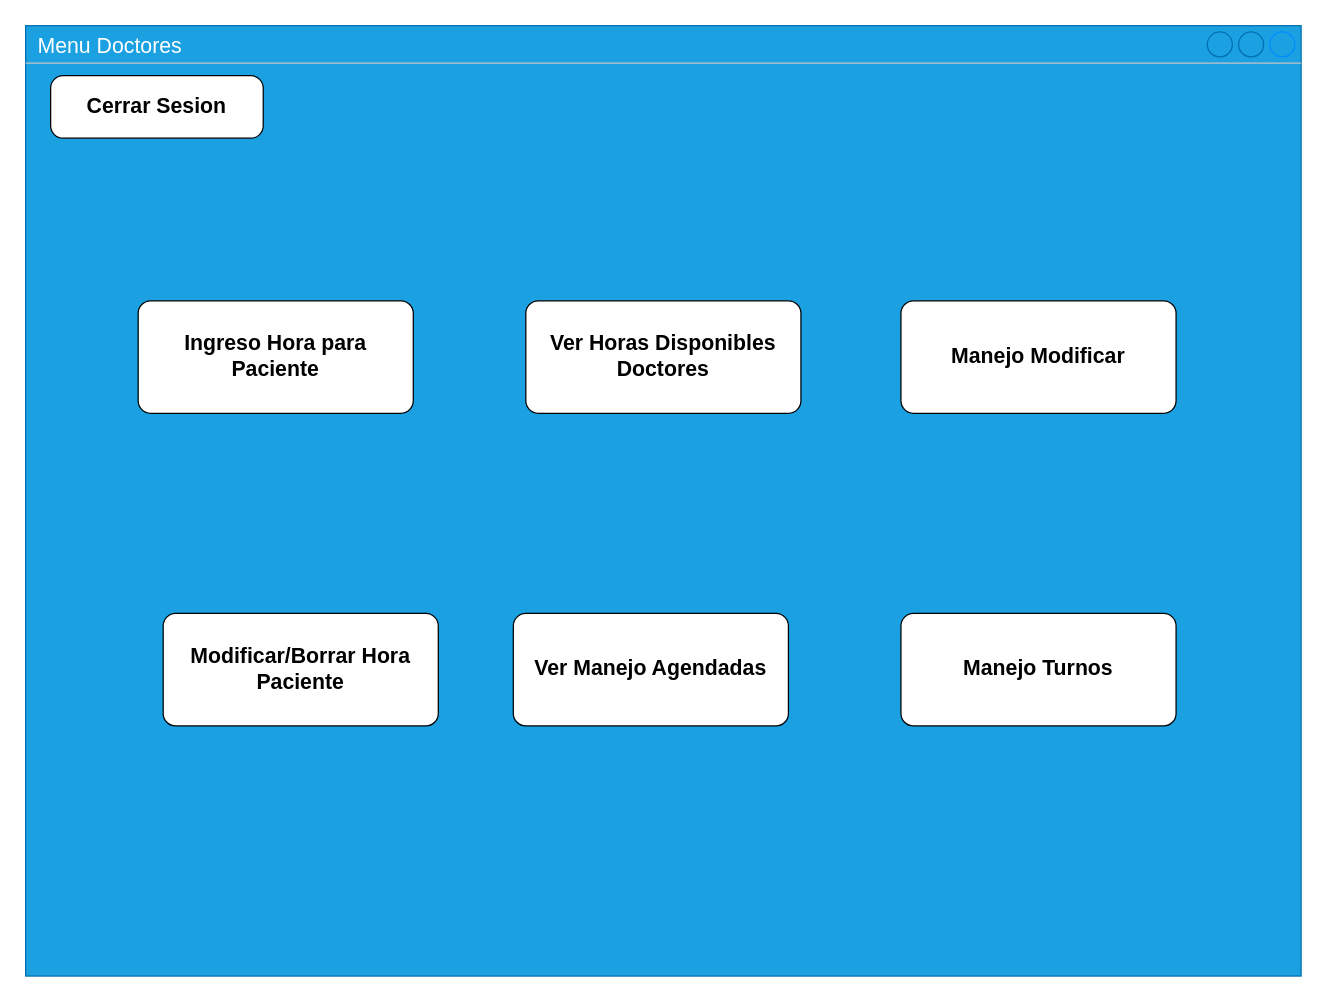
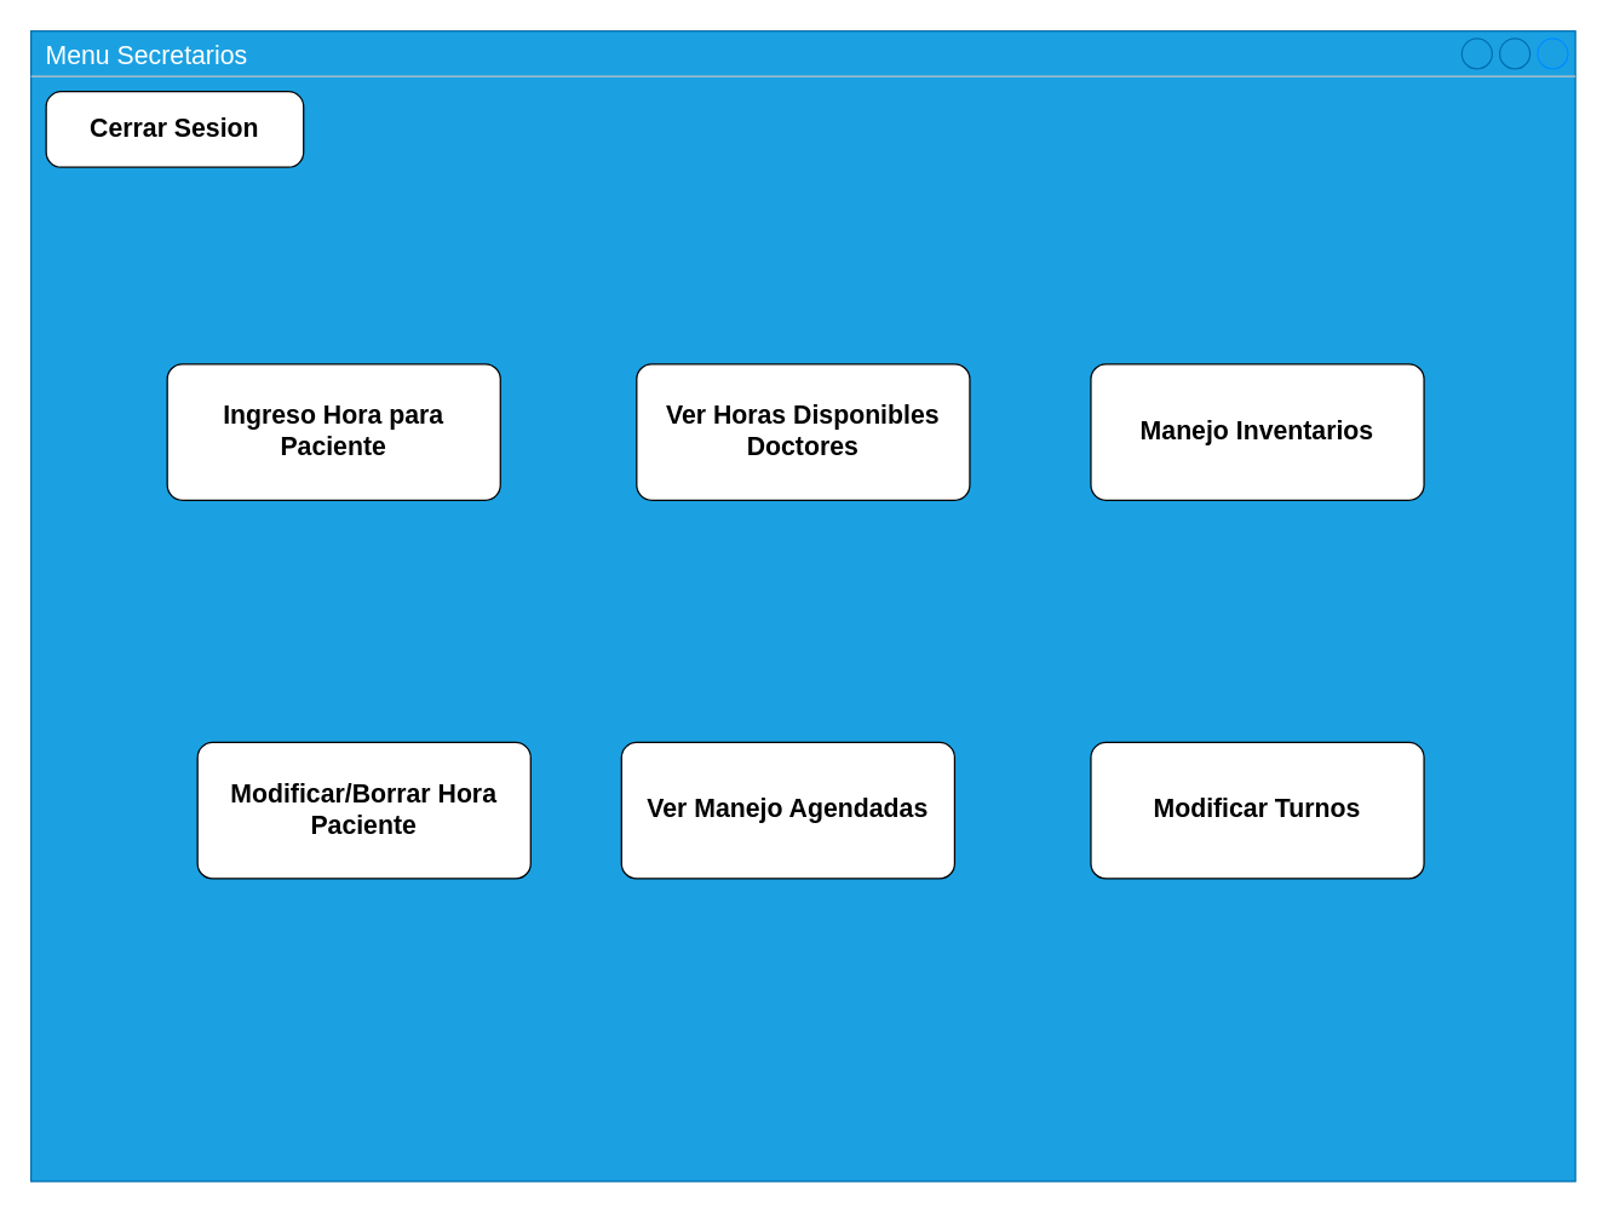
- <mxCell id="2" value="Menu Doctores" style="strokeWidth=1;shadow=0;dashed=0;align=center;html=1;shape=mxgraph.mockup.containers.window;align=left;verticalAlign=top;spacingLeft=8;strokeColor2=#008cff;strokeColor3=#c4c4c4;fontColor=#ffffff;mainText=;fontSize=17;labelBackgroundColor=none;whiteSpace=wrap;fillColor=#1ba1e2;strokeColor=#006EAF;" parent="1" vertex="1"><mxGeometry x="20" y="20" width="1020" height="760" as="geometry" /></mxCell>
+ <mxCell id="2" value="Menu Secretarios" style="strokeWidth=1;shadow=0;dashed=0;align=center;html=1;shape=mxgraph.mockup.containers.window;align=left;verticalAlign=top;spacingLeft=8;strokeColor2=#008cff;strokeColor3=#c4c4c4;fontColor=#ffffff;mainText=;fontSize=17;labelBackgroundColor=none;whiteSpace=wrap;fillColor=#1ba1e2;strokeColor=#006EAF;" parent="1" vertex="1"><mxGeometry x="20" y="20" width="1020" height="760" as="geometry" /></mxCell>
- <mxCell id="7" value="Cerrar Sesion" style="strokeWidth=1;shadow=0;dashed=0;align=center;html=1;shape=mxgraph.mockup.buttons.button;mainText=;buttonStyle=round;fontSize=17;fontStyle=1;whiteSpace=wrap;" parent="1" vertex="1"><mxGeometry x="40" y="60" width="170" height="50" as="geometry" /></mxCell>
+ <mxCell id="7" value="Cerrar Sesion" style="strokeWidth=1;shadow=0;dashed=0;align=center;html=1;shape=mxgraph.mockup.buttons.button;mainText=;buttonStyle=round;fontSize=17;fontStyle=1;whiteSpace=wrap;" parent="1" vertex="1"><mxGeometry x="30" y="60" width="170" height="50" as="geometry" /></mxCell>
- <mxCell id="8" value="Manejo Modificar" style="strokeWidth=1;shadow=0;dashed=0;align=center;html=1;shape=mxgraph.mockup.buttons.button;mainText=;buttonStyle=round;fontSize=17;fontStyle=1;whiteSpace=wrap;" vertex="1" parent="1"><mxGeometry x="720" y="240" width="220" height="90" as="geometry" /></mxCell>
+ <mxCell id="8" value="Manejo Inventarios" style="strokeWidth=1;shadow=0;dashed=0;align=center;html=1;shape=mxgraph.mockup.buttons.button;mainText=;buttonStyle=round;fontSize=17;fontStyle=1;whiteSpace=wrap;" vertex="1" parent="1"><mxGeometry x="720" y="240" width="220" height="90" as="geometry" /></mxCell>
- <mxCell id="9" value="Manejo Turnos" style="strokeWidth=1;shadow=0;dashed=0;align=center;html=1;shape=mxgraph.mockup.buttons.button;mainText=;buttonStyle=round;fontSize=17;fontStyle=1;whiteSpace=wrap;" vertex="1" parent="1"><mxGeometry x="720" y="490" width="220" height="90" as="geometry" /></mxCell>
+ <mxCell id="9" value="Modificar Turnos" style="strokeWidth=1;shadow=0;dashed=0;align=center;html=1;shape=mxgraph.mockup.buttons.button;mainText=;buttonStyle=round;fontSize=17;fontStyle=1;whiteSpace=wrap;" vertex="1" parent="1"><mxGeometry x="720" y="490" width="220" height="90" as="geometry" /></mxCell>
